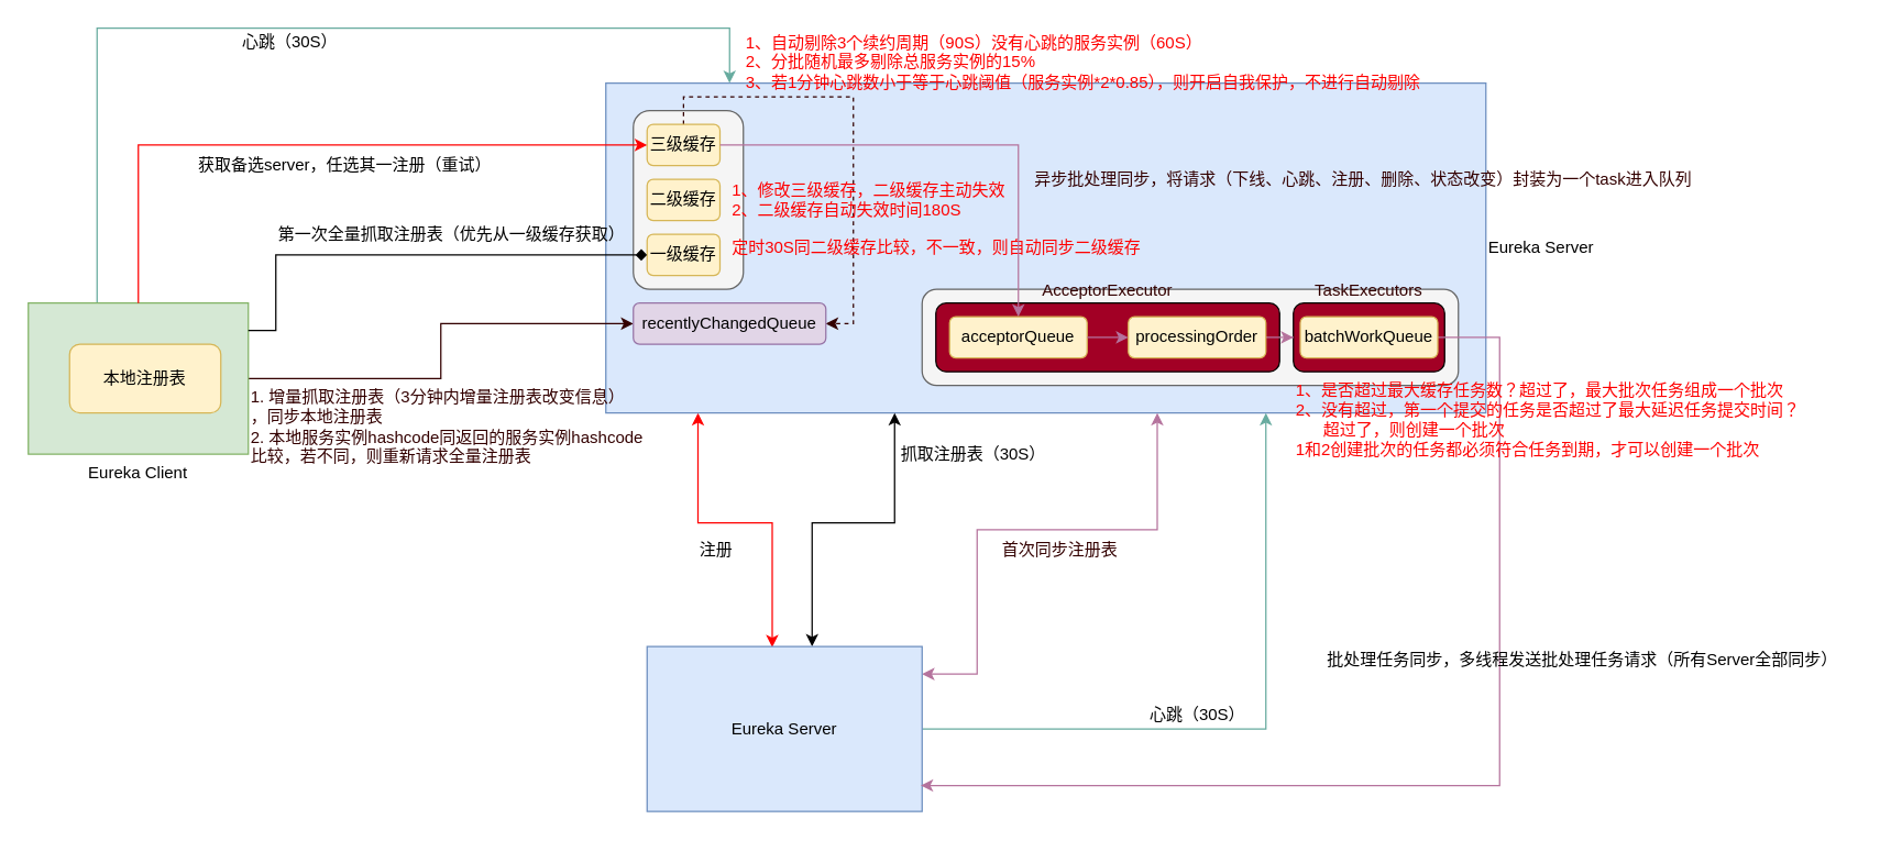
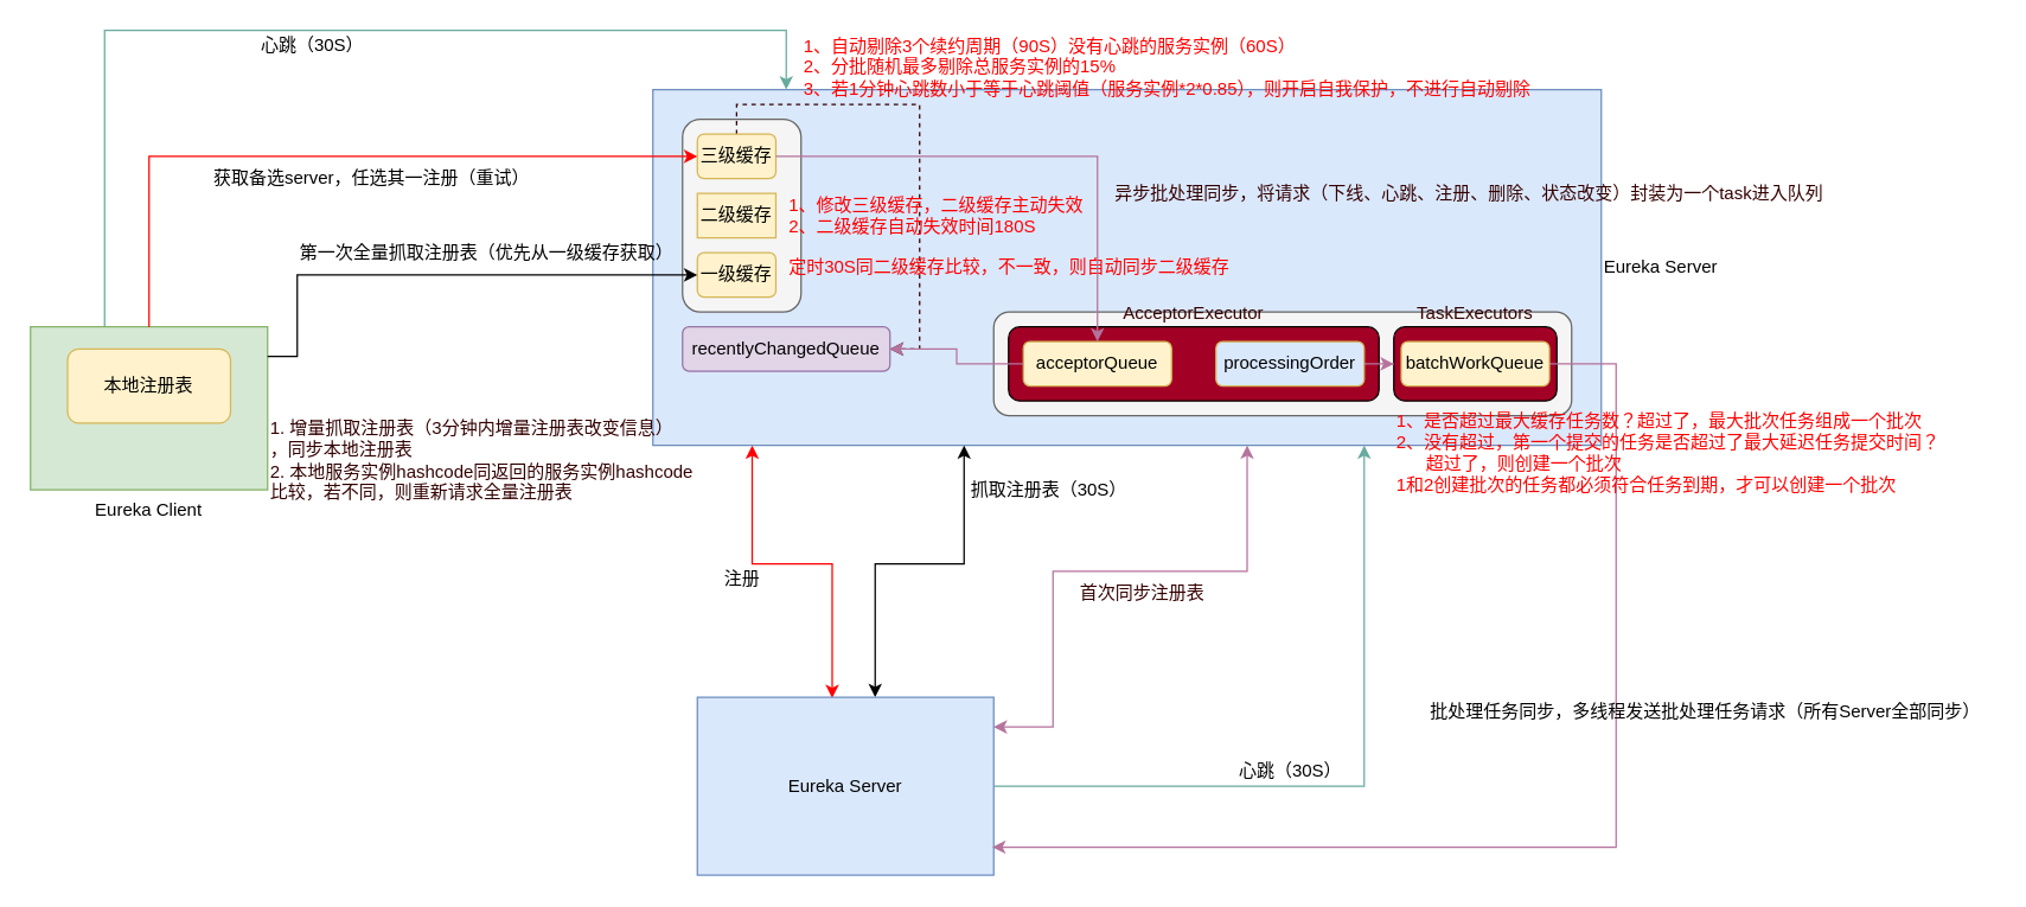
- <mxCell id="15" value="二级缓存" style="rounded=1;whiteSpace=wrap;html=1;fillColor=#fff2cc;strokeColor=#d6b656;" vertex="1" parent="1"><mxGeometry x="470" y="130" width="53" height="30" as="geometry" /></mxCell>
+ <mxCell id="15" value="二级缓存" style="whiteSpace=wrap;html=1;fillColor=#fff2cc;strokeColor=#d6b656;rounded=0;" vertex="1" parent="1"><mxGeometry x="470" y="130" width="53" height="30" as="geometry" /></mxCell>
- <mxCell id="21" style="edgeStyle=orthogonalEdgeStyle;rounded=0;orthogonalLoop=1;jettySize=auto;html=1;entryX=0;entryY=0.5;entryDx=0;entryDy=0;startArrow=none;startFill=0;endArrow=diamond;" edge="1" parent="1" source="12" target="16"><mxGeometry relative="1" as="geometry"><Array as="points"><mxPoint x="200" y="240" /><mxPoint x="200" y="185" /></Array></mxGeometry></mxCell>
+ <mxCell id="21" style="edgeStyle=orthogonalEdgeStyle;rounded=0;orthogonalLoop=1;jettySize=auto;html=1;entryX=0;entryY=0.5;entryDx=0;entryDy=0;startArrow=none;startFill=0;" edge="1" parent="1" source="12" target="16"><mxGeometry relative="1" as="geometry"><Array as="points"><mxPoint x="200" y="240" /><mxPoint x="200" y="185" /></Array></mxGeometry></mxCell>
- <mxCell id="41" style="edgeStyle=orthogonalEdgeStyle;rounded=0;orthogonalLoop=1;jettySize=auto;html=1;fontColor=#330000;startArrow=none;startFill=0;strokeColor=#B5739D;" edge="1" parent="1" source="39" target="40"><mxGeometry relative="1" as="geometry" /></mxCell>
+ <mxCell id="41" style="edgeStyle=orthogonalEdgeStyle;rounded=0;orthogonalLoop=1;jettySize=auto;html=1;fontColor=#330000;startArrow=none;startFill=0;strokeColor=#B5739D;" edge="1" parent="1" source="39" target="25"><mxGeometry relative="1" as="geometry" /></mxCell>
- <mxCell id="40" value="processingOrder" style="rounded=1;whiteSpace=wrap;html=1;fillColor=#fff2cc;strokeColor=#d6b656;" vertex="1" parent="1"><mxGeometry x="820" y="230" width="100" height="30" as="geometry" /></mxCell>
+ <mxCell id="40" value="processingOrder" style="rounded=1;whiteSpace=wrap;html=1;fillColor=#dae8fc;strokeColor=#d6b656;" vertex="1" parent="1"><mxGeometry x="820" y="230" width="100" height="30" as="geometry" /></mxCell>
- <mxCell id="10" style="edgeStyle=orthogonalEdgeStyle;rounded=0;orthogonalLoop=1;jettySize=auto;html=1;fontColor=#330000;startArrow=none;startFill=0;strokeColor=#330000;" edge="1" parent="1" source="12" target="25"><mxGeometry relative="1" as="geometry" /></mxCell>
- <mxCell id="29" value="本地注册表" style="rounded=1;whiteSpace=wrap;html=1;fillColor=#fff2cc;strokeColor=#d6b656;" vertex="1" parent="1"><mxGeometry x="50" y="250" width="110" height="50" as="geometry" /></mxCell>
+ <mxCell id="29" value="本地注册表" style="rounded=1;whiteSpace=wrap;html=1;fillColor=#fff2cc;strokeColor=#d6b656;" vertex="1" parent="1"><mxGeometry x="45" y="235" width="110" height="50" as="geometry" /></mxCell>
- <mxCell id="8" value="注册" style="text;html=1;align=center;verticalAlign=middle;resizable=0;points=[];autosize=1;strokeColor=none;fillColor=none;" vertex="1" parent="1"><mxGeometry x="500" y="390" width="40" height="20" as="geometry" /></mxCell>
+ <mxCell id="8" value="注册" style="text;html=1;align=center;verticalAlign=middle;resizable=0;points=[];autosize=1;strokeColor=none;fillColor=none;" vertex="1" parent="1"><mxGeometry x="480" y="380" width="40" height="20" as="geometry" /></mxCell>
